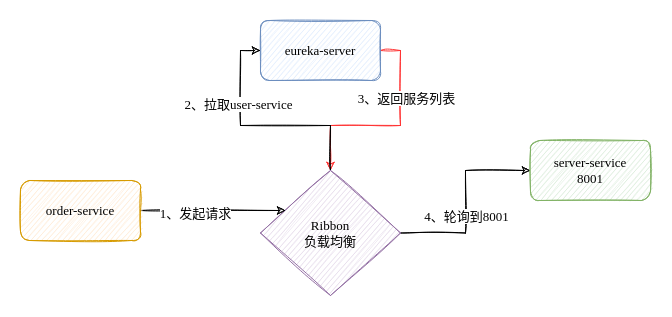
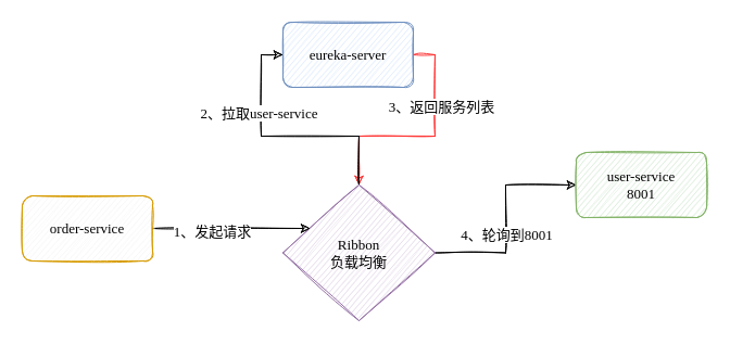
- <mxCell id="13" value="server-service&lt;br style=&quot;font-size: 13px;&quot;&gt;8001" style="rounded=1;whiteSpace=wrap;html=1;fillColor=#d5e8d4;strokeColor=#82b366;sketch=1;fontSize=13;fontFamily=Noto Serif SC;fontSource=https%3A%2F%2Ffonts.googleapis.com%2Fcss%3Ffamily%3DNoto%2BSerif%2BSC;" vertex="1" parent="1"><mxGeometry x="530" y="140" width="120" height="60" as="geometry" /></mxCell>
+ <mxCell id="13" value="user-service&lt;br style=&quot;font-size: 13px;&quot;&gt;8001" style="rounded=1;whiteSpace=wrap;html=1;fillColor=#d5e8d4;strokeColor=#82b366;sketch=1;fontSize=13;fontFamily=Noto Serif SC;fontSource=https%3A%2F%2Ffonts.googleapis.com%2Fcss%3Ffamily%3DNoto%2BSerif%2BSC;" vertex="1" parent="1"><mxGeometry x="530" y="140" width="120" height="60" as="geometry" /></mxCell>
- <mxCell id="12" value="order-service" style="rounded=1;whiteSpace=wrap;html=1;fillColor=#ffe6cc;strokeColor=#d79b00;sketch=1;fontSize=13;fontFamily=Noto Serif SC;fontSource=https%3A%2F%2Ffonts.googleapis.com%2Fcss%3Ffamily%3DNoto%2BSerif%2BSC;" vertex="1" parent="1"><mxGeometry x="20" y="180" width="120" height="60" as="geometry" /></mxCell>
+ <mxCell id="12" value="order-service" style="rounded=1;whiteSpace=wrap;html=1;fillColor=#f5f5f5;strokeColor=#d79b00;sketch=1;fontSize=13;fontFamily=Noto Serif SC;fontSource=https%3A%2F%2Ffonts.googleapis.com%2Fcss%3Ffamily%3DNoto%2BSerif%2BSC;" vertex="1" parent="1"><mxGeometry x="20" y="180" width="120" height="60" as="geometry" /></mxCell>
